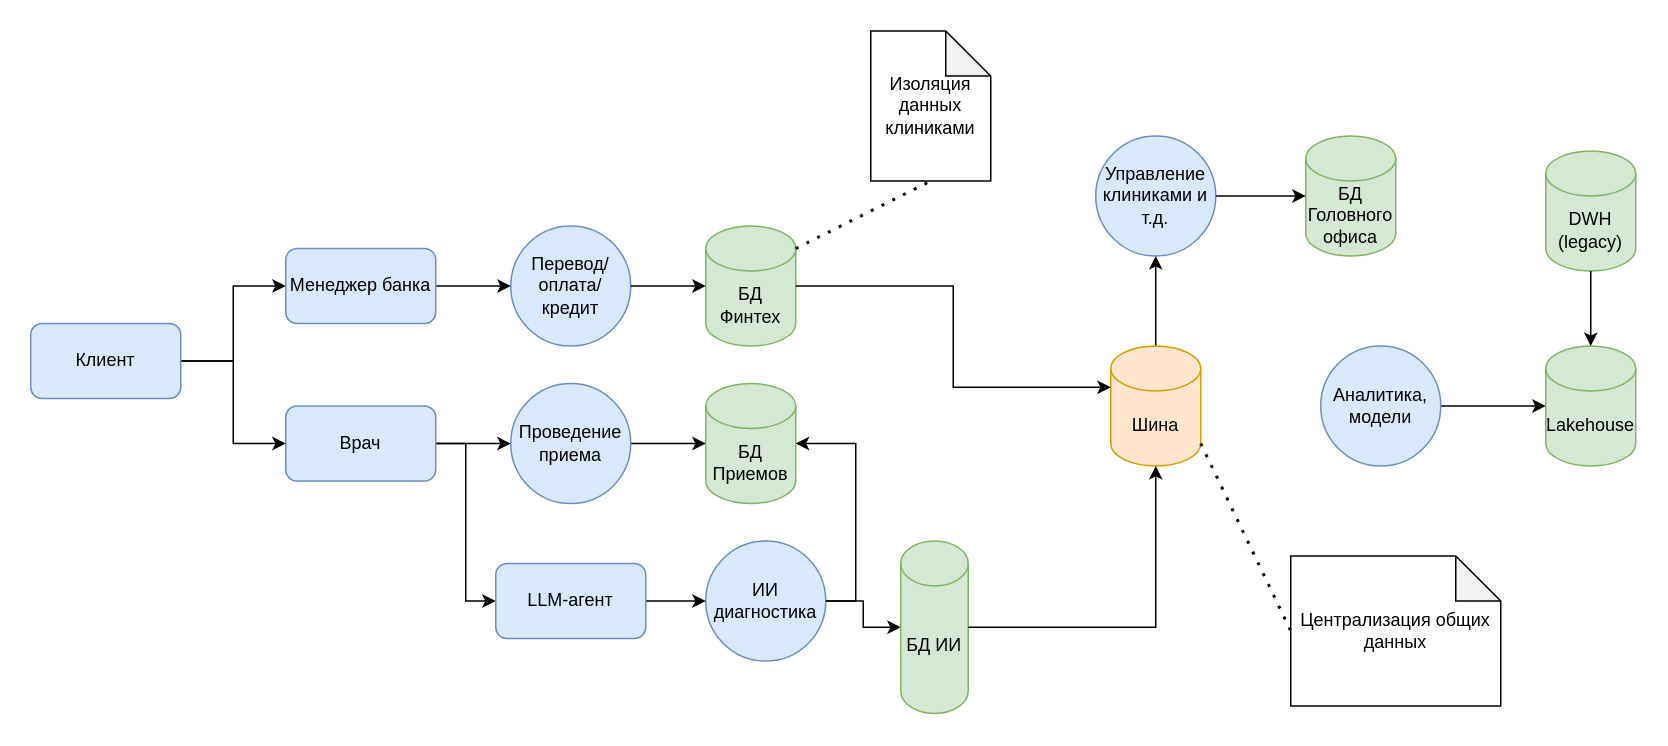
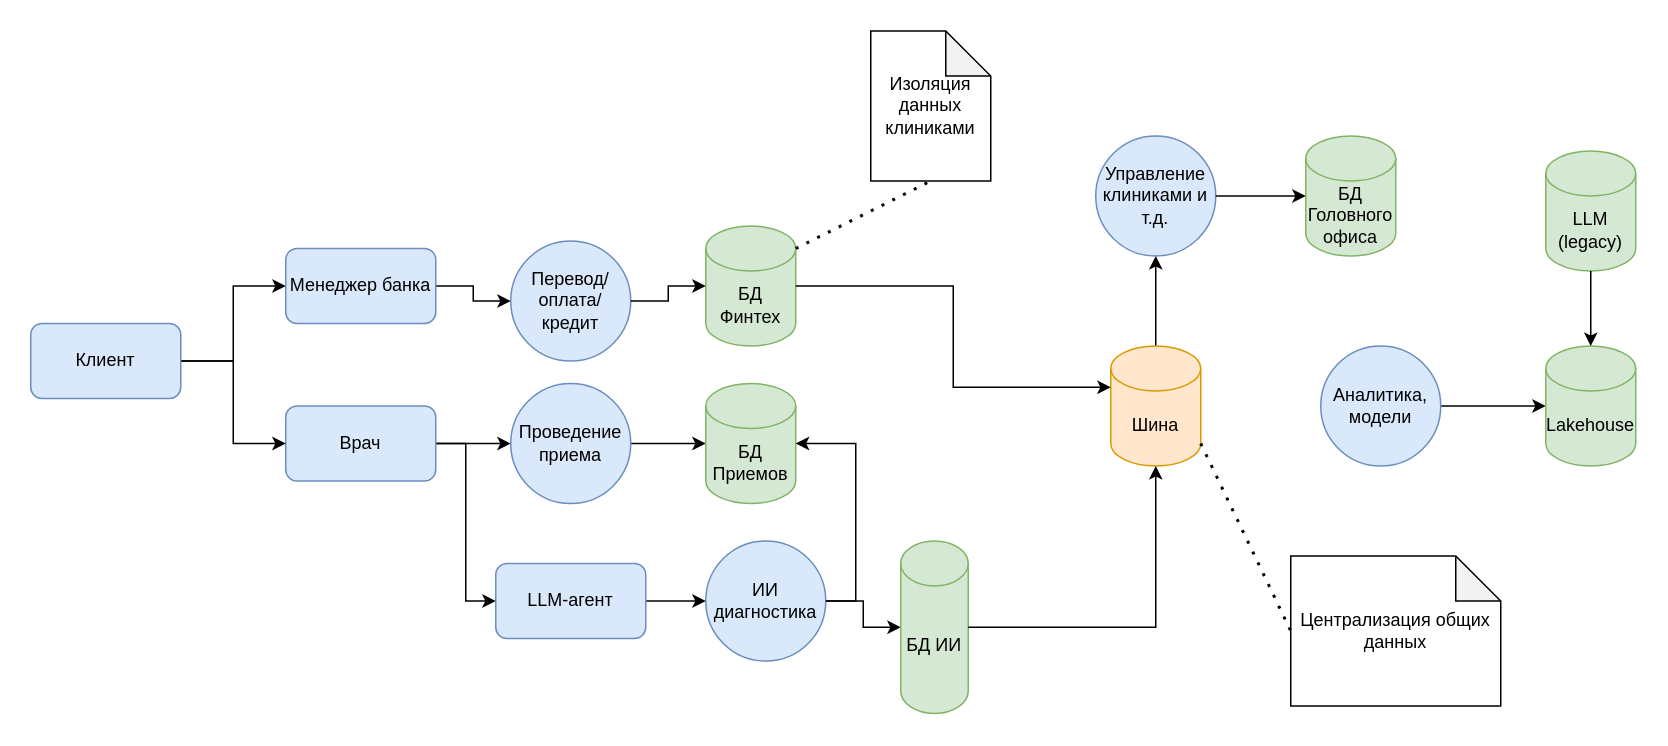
- <mxCell id="36" value="DWH (legacy)" style="shape=cylinder3;whiteSpace=wrap;html=1;boundedLbl=1;backgroundOutline=1;size=15;fillColor=#d5e8d4;strokeColor=#82b366;" parent="1" vertex="1"><mxGeometry x="1030" y="100" width="60" height="80" as="geometry" /></mxCell>
+ <mxCell id="36" value="LLM (legacy)" style="shape=cylinder3;whiteSpace=wrap;html=1;boundedLbl=1;backgroundOutline=1;size=15;fillColor=#d5e8d4;strokeColor=#82b366;" parent="1" vertex="1"><mxGeometry x="1030" y="100" width="60" height="80" as="geometry" /></mxCell>
- <mxCell id="16" value="Перевод/оплата/кредит" style="ellipse;whiteSpace=wrap;html=1;aspect=fixed;fillColor=#dae8fc;strokeColor=#6c8ebf;" parent="1" vertex="1"><mxGeometry x="340" y="150" width="80" height="80" as="geometry" /></mxCell>
+ <mxCell id="16" value="Перевод/оплата/кредит" style="ellipse;whiteSpace=wrap;html=1;aspect=fixed;fillColor=#dae8fc;strokeColor=#6c8ebf;" parent="1" vertex="1"><mxGeometry x="340" y="160" width="80" height="80" as="geometry" /></mxCell>
